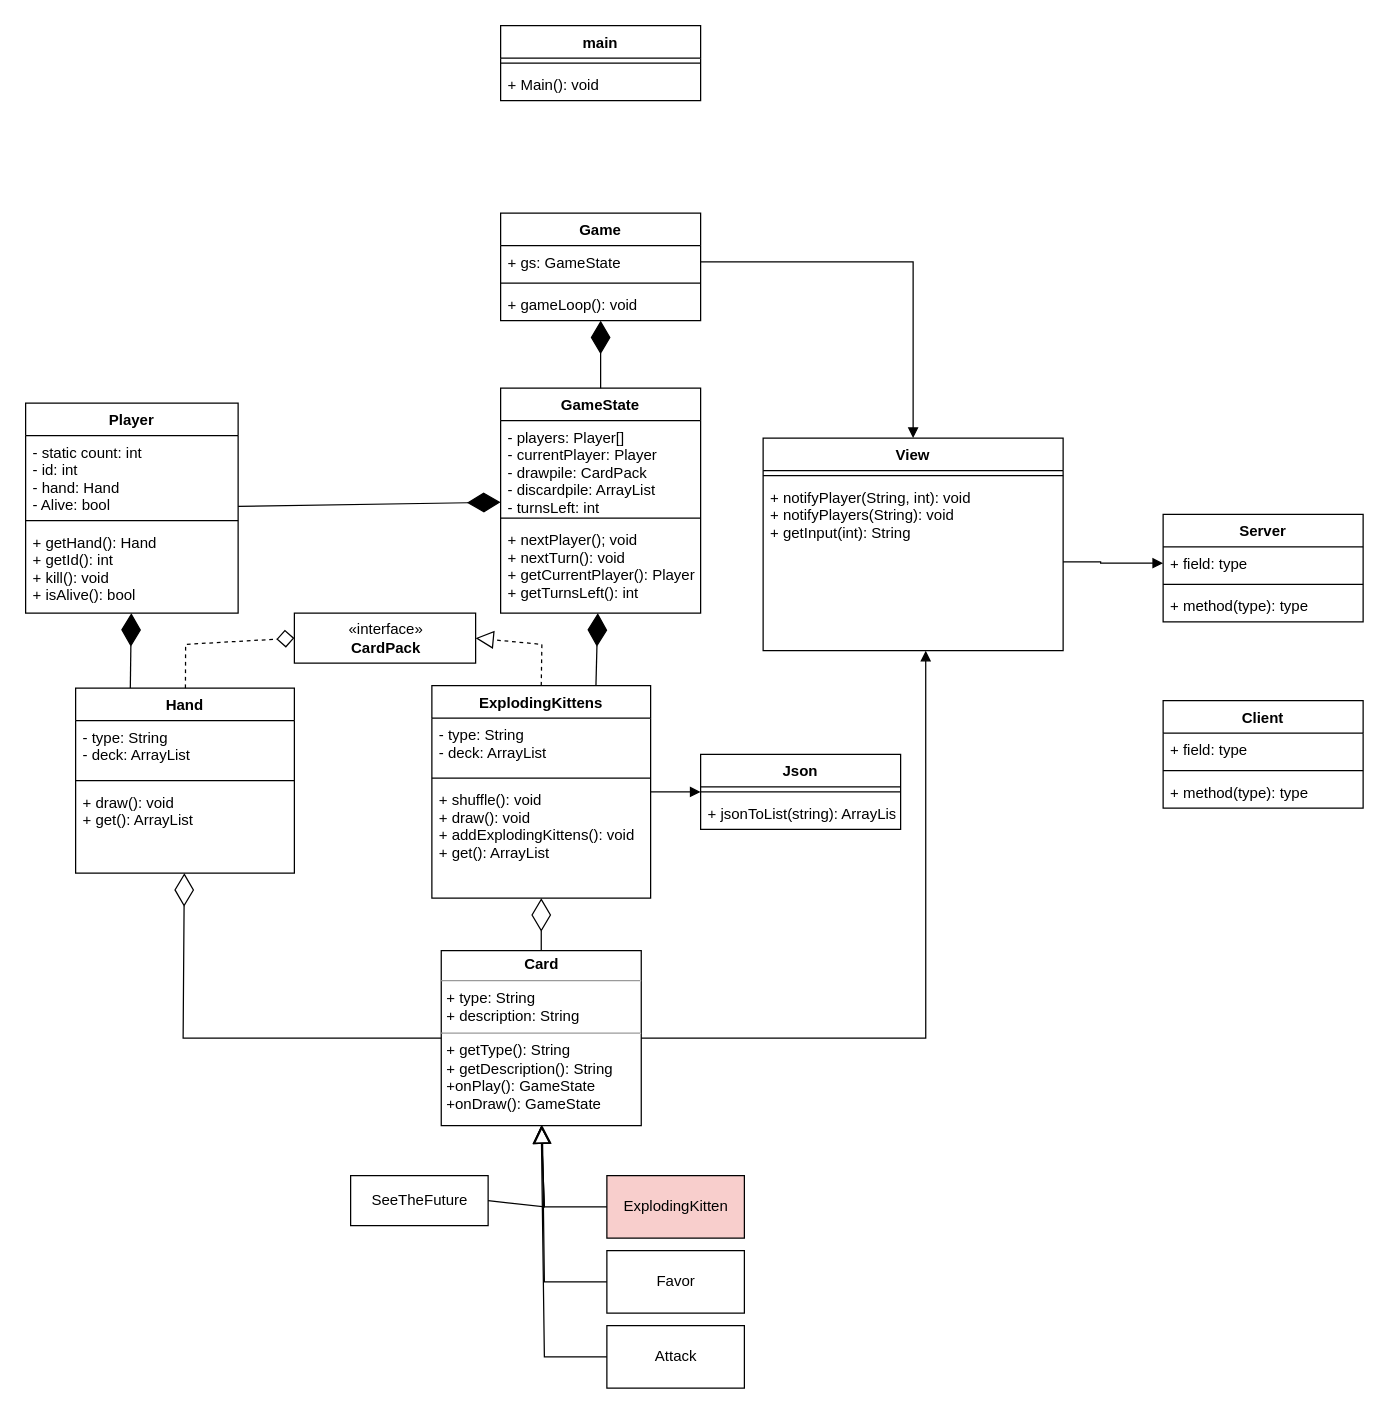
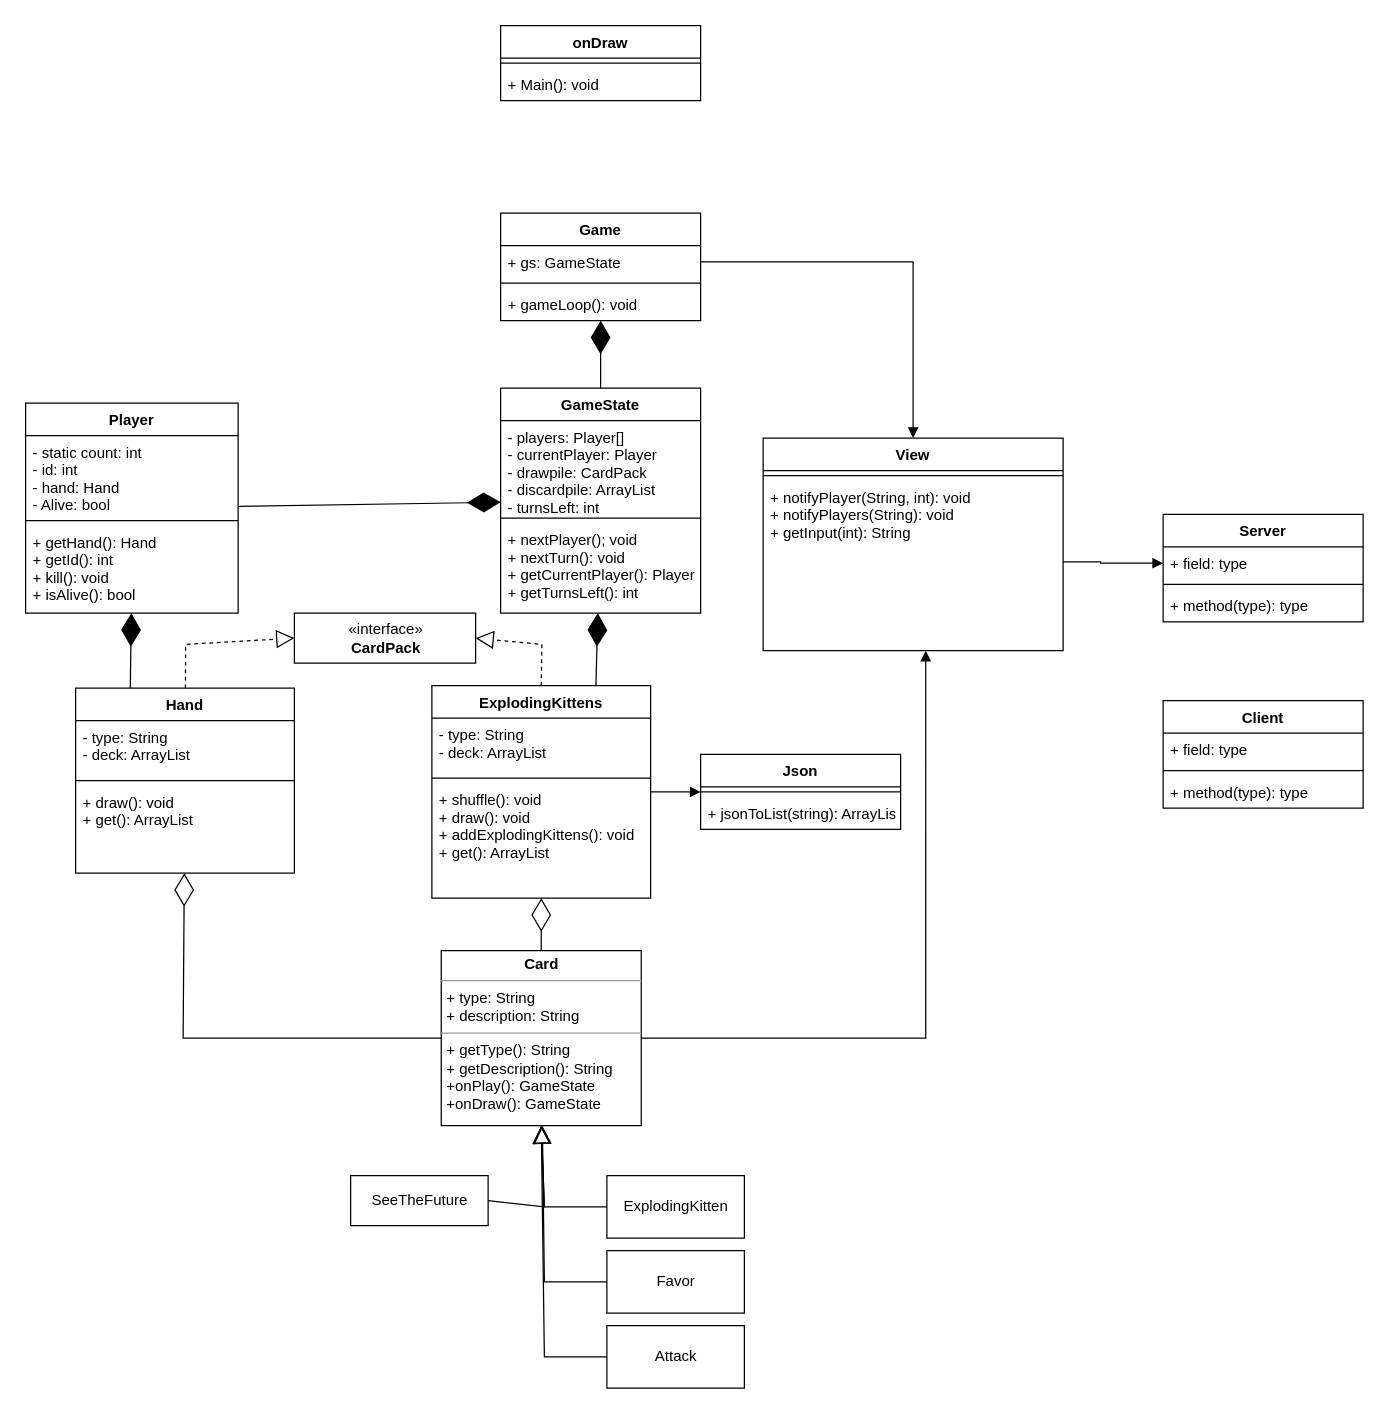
- <mxCell id="48" value="main" style="swimlane;fontStyle=1;align=center;verticalAlign=top;childLayout=stackLayout;horizontal=1;startSize=26;horizontalStack=0;resizeParent=1;resizeParentMax=0;resizeLast=0;collapsible=1;marginBottom=0;" vertex="1" parent="1"><mxGeometry x="400" y="20" width="160" height="60" as="geometry" /></mxCell>
+ <mxCell id="48" value="onDraw" style="swimlane;fontStyle=1;align=center;verticalAlign=top;childLayout=stackLayout;horizontal=1;startSize=26;horizontalStack=0;resizeParent=1;resizeParentMax=0;resizeLast=0;collapsible=1;marginBottom=0;" vertex="1" parent="1"><mxGeometry x="400" y="20" width="160" height="60" as="geometry" /></mxCell>
- <mxCell id="55" value="" style="endArrow=diamond;dashed=1;endFill=0;endSize=12;html=1;rounded=0;entryX=0;entryY=0.5;entryDx=0;entryDy=0;" edge="1" parent="1" source="51" target="6"><mxGeometry width="160" relative="1" as="geometry"><mxPoint x="450" y="431" as="sourcePoint" /><mxPoint x="450" y="390" as="targetPoint" /><Array as="points"><mxPoint x="148" y="515" /></Array></mxGeometry></mxCell>
+ <mxCell id="55" value="" style="endArrow=block;dashed=1;endFill=0;endSize=12;html=1;rounded=0;entryX=0;entryY=0.5;entryDx=0;entryDy=0;" edge="1" parent="1" source="51" target="6"><mxGeometry width="160" relative="1" as="geometry"><mxPoint x="450" y="431" as="sourcePoint" /><mxPoint x="450" y="390" as="targetPoint" /><Array as="points"><mxPoint x="148" y="515" /></Array></mxGeometry></mxCell>
- <mxCell id="3" value="ExplodingKitten" style="html=1;fillColor=#f8cecc;" vertex="1" parent="1"><mxGeometry x="485" y="940" width="110" height="50" as="geometry" /></mxCell>
+ <mxCell id="3" value="ExplodingKitten" style="html=1;" vertex="1" parent="1"><mxGeometry x="485" y="940" width="110" height="50" as="geometry" /></mxCell>
